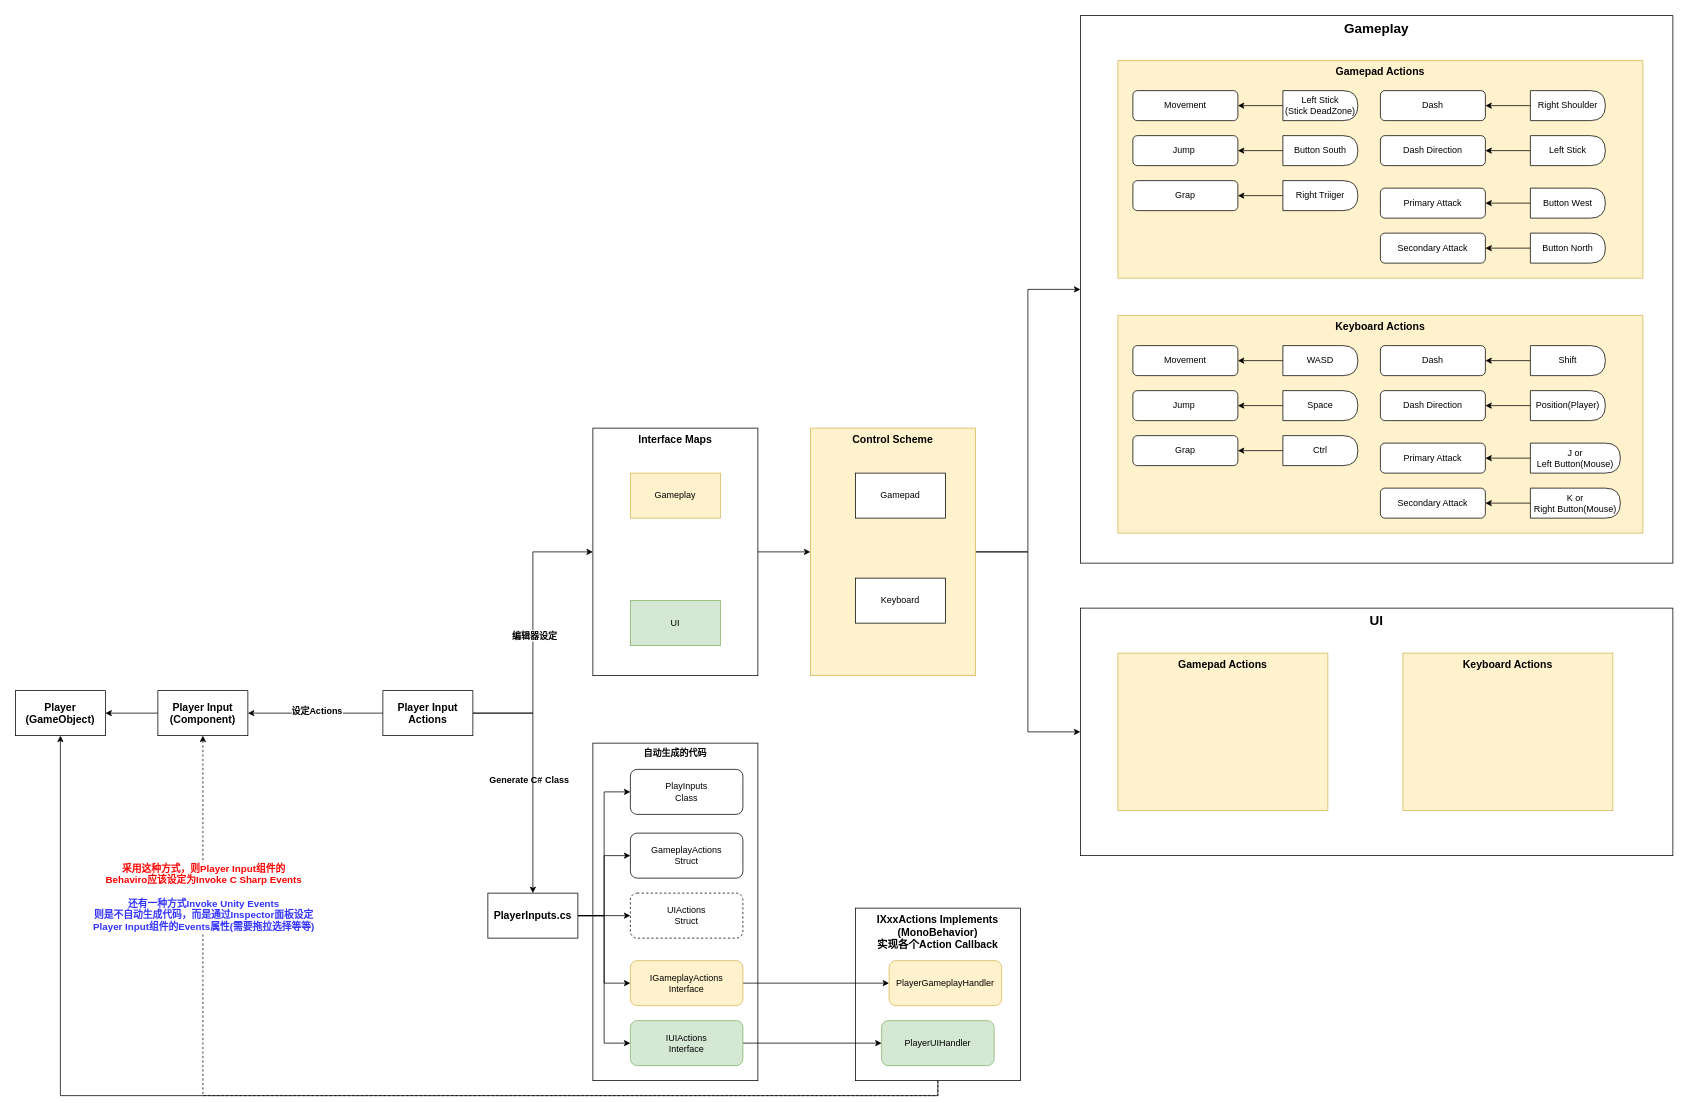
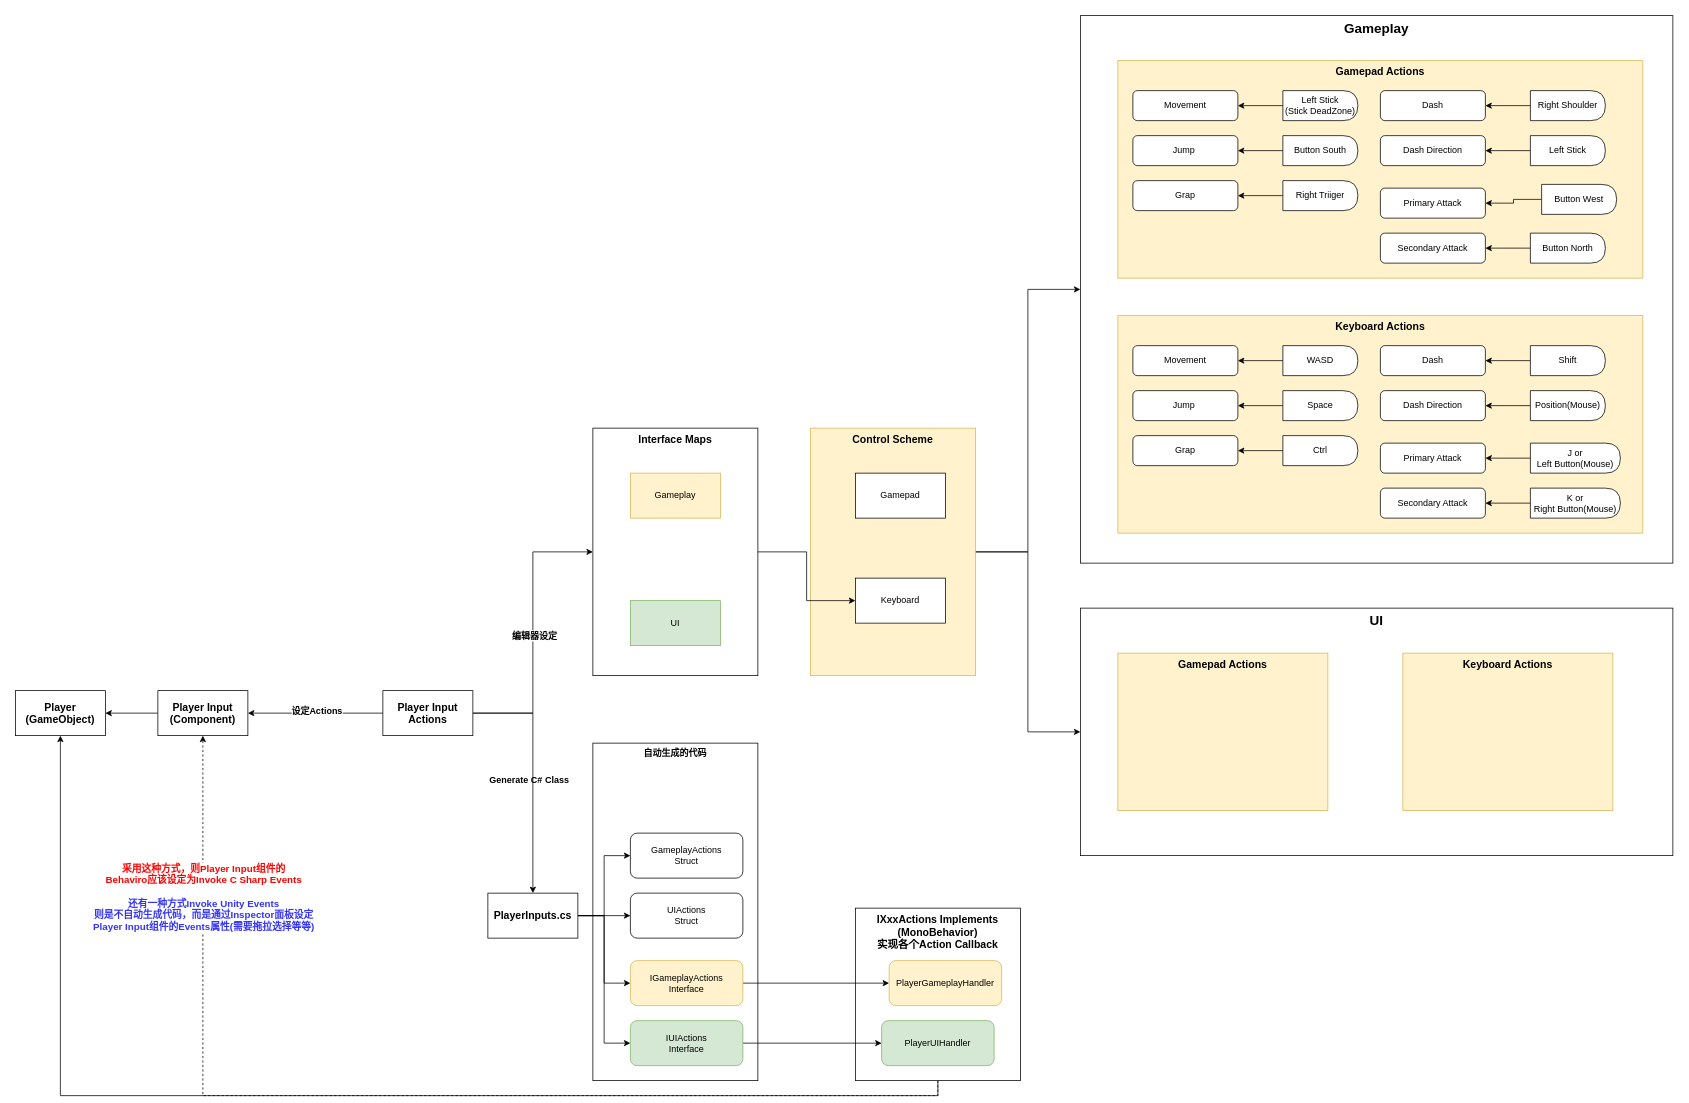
- <mxCell id="35" value="Button West" style="shape=delay;whiteSpace=wrap;html=1;" vertex="1" parent="1"><mxGeometry x="2040" y="250" width="100" height="40" as="geometry" /></mxCell>
+ <mxCell id="35" value="Button West" style="shape=delay;whiteSpace=wrap;html=1;" vertex="1" parent="1"><mxGeometry x="2055" y="245" width="100" height="40" as="geometry" /></mxCell>
- <mxCell id="66" value="Position(Player)" style="shape=delay;whiteSpace=wrap;html=1;" vertex="1" parent="1"><mxGeometry x="2040" y="520" width="100" height="40" as="geometry" /></mxCell>
+ <mxCell id="66" value="Position(Mouse)" style="shape=delay;whiteSpace=wrap;html=1;" vertex="1" parent="1"><mxGeometry x="2040" y="520" width="100" height="40" as="geometry" /></mxCell>
- <mxCell id="11" style="edgeStyle=orthogonalEdgeStyle;rounded=0;orthogonalLoop=1;jettySize=auto;html=1;entryX=0;entryY=0.5;entryDx=0;entryDy=0;" edge="1" parent="1" source="12" target="10"><mxGeometry relative="1" as="geometry" /></mxCell>
+ <mxCell id="11" style="edgeStyle=orthogonalEdgeStyle;rounded=0;orthogonalLoop=1;jettySize=auto;html=1;" edge="1" parent="1" source="12" target="23"><mxGeometry relative="1" as="geometry" /></mxCell>
- <mxCell id="67" style="edgeStyle=orthogonalEdgeStyle;rounded=0;orthogonalLoop=1;jettySize=auto;html=1;exitX=1;exitY=0.5;exitDx=0;exitDy=0;entryX=0;entryY=0.5;entryDx=0;entryDy=0;" edge="1" parent="1" source="72" target="73"><mxGeometry relative="1" as="geometry" /></mxCell>
- <mxCell id="73" value="PlayInputs&lt;div&gt;Class&lt;/div&gt;" style="rounded=1;whiteSpace=wrap;html=1;" vertex="1" parent="1"><mxGeometry x="840" y="1025" width="150" height="60" as="geometry" /></mxCell>
- <mxCell id="79" value="UIActions&lt;div&gt;Struct&lt;/div&gt;" style="rounded=1;whiteSpace=wrap;html=1;dashed=1;" vertex="1" parent="1"><mxGeometry x="840" y="1190" width="150" height="60" as="geometry" /></mxCell>
+ <mxCell id="79" value="UIActions&lt;div&gt;Struct&lt;/div&gt;" style="rounded=1;whiteSpace=wrap;html=1;" vertex="1" parent="1"><mxGeometry x="840" y="1190" width="150" height="60" as="geometry" /></mxCell>
